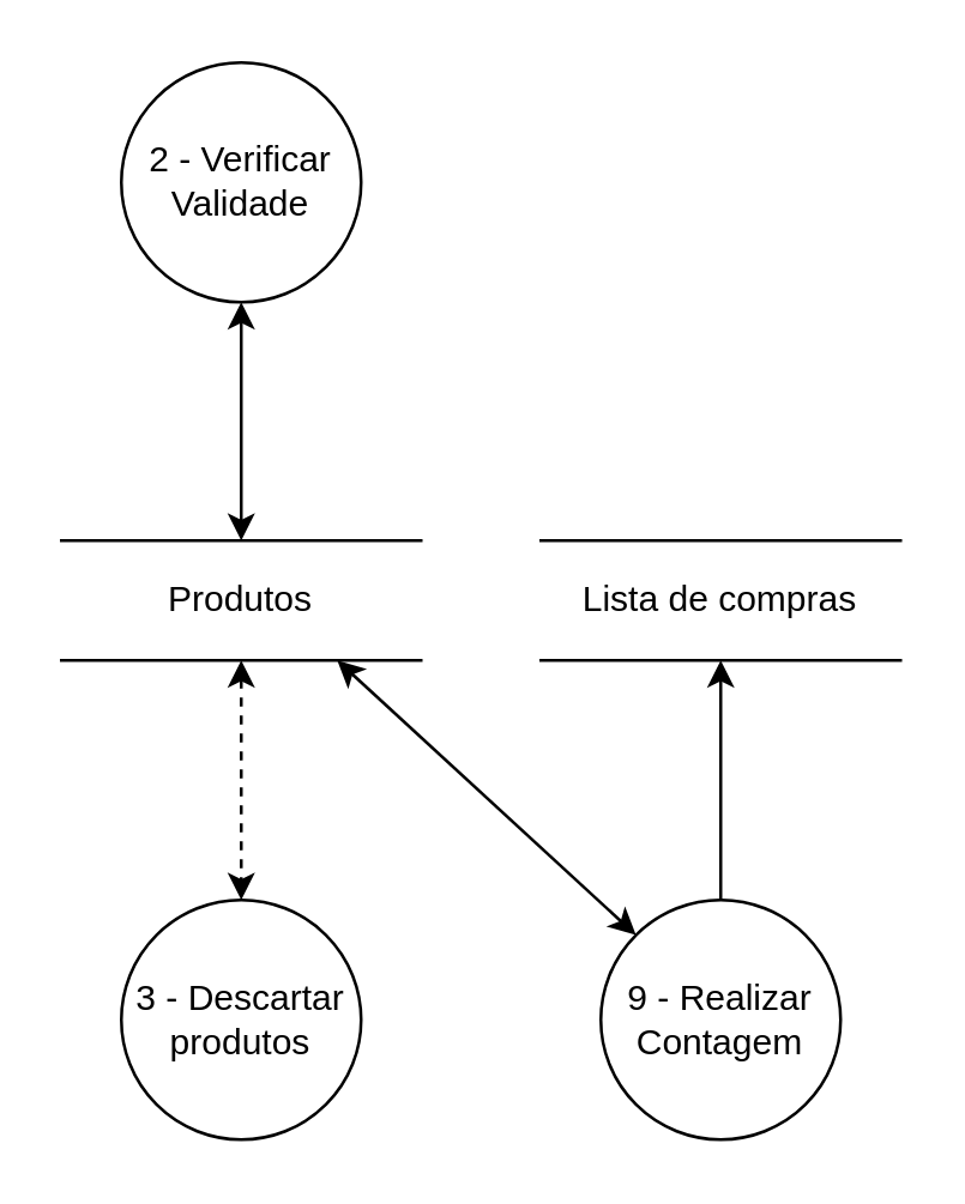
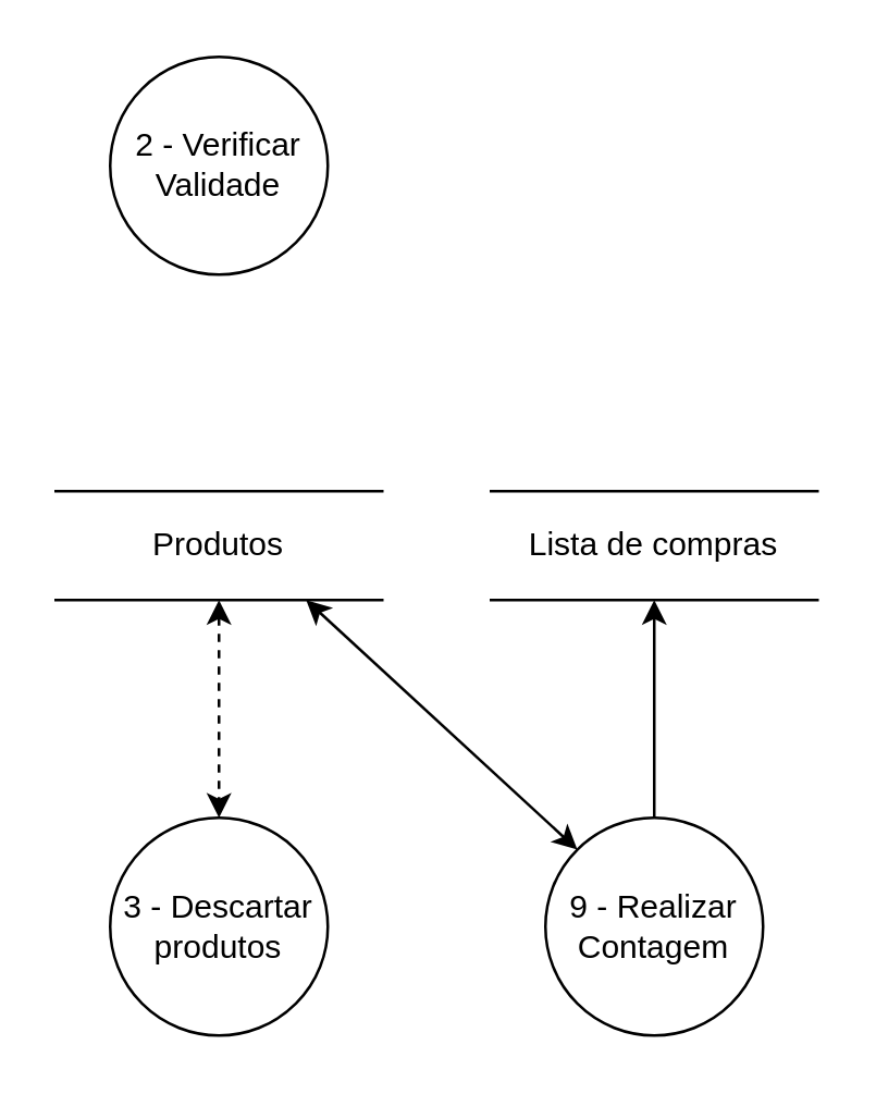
- <mxCell id="7" value="" style="endArrow=classic;startArrow=classic;html=1;exitX=0.5;exitY=0;exitDx=0;exitDy=0;entryX=0.5;entryY=1;entryDx=0;entryDy=0;" parent="1" source="5" target="2" edge="1"><mxGeometry width="50" height="50" relative="1" as="geometry"><mxPoint x="79.96" y="175" as="sourcePoint" /><mxPoint x="100" y="100.4" as="targetPoint" /></mxGeometry></mxCell>
